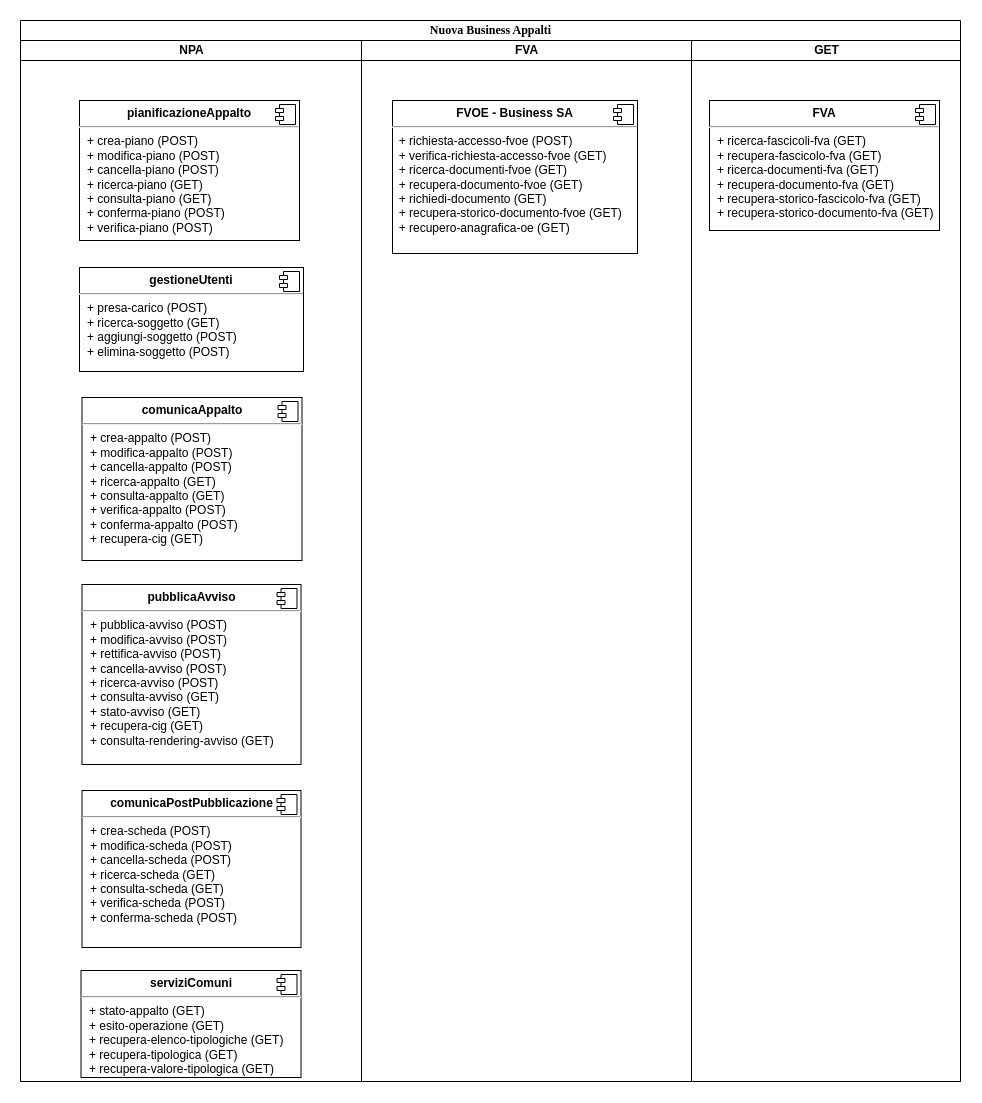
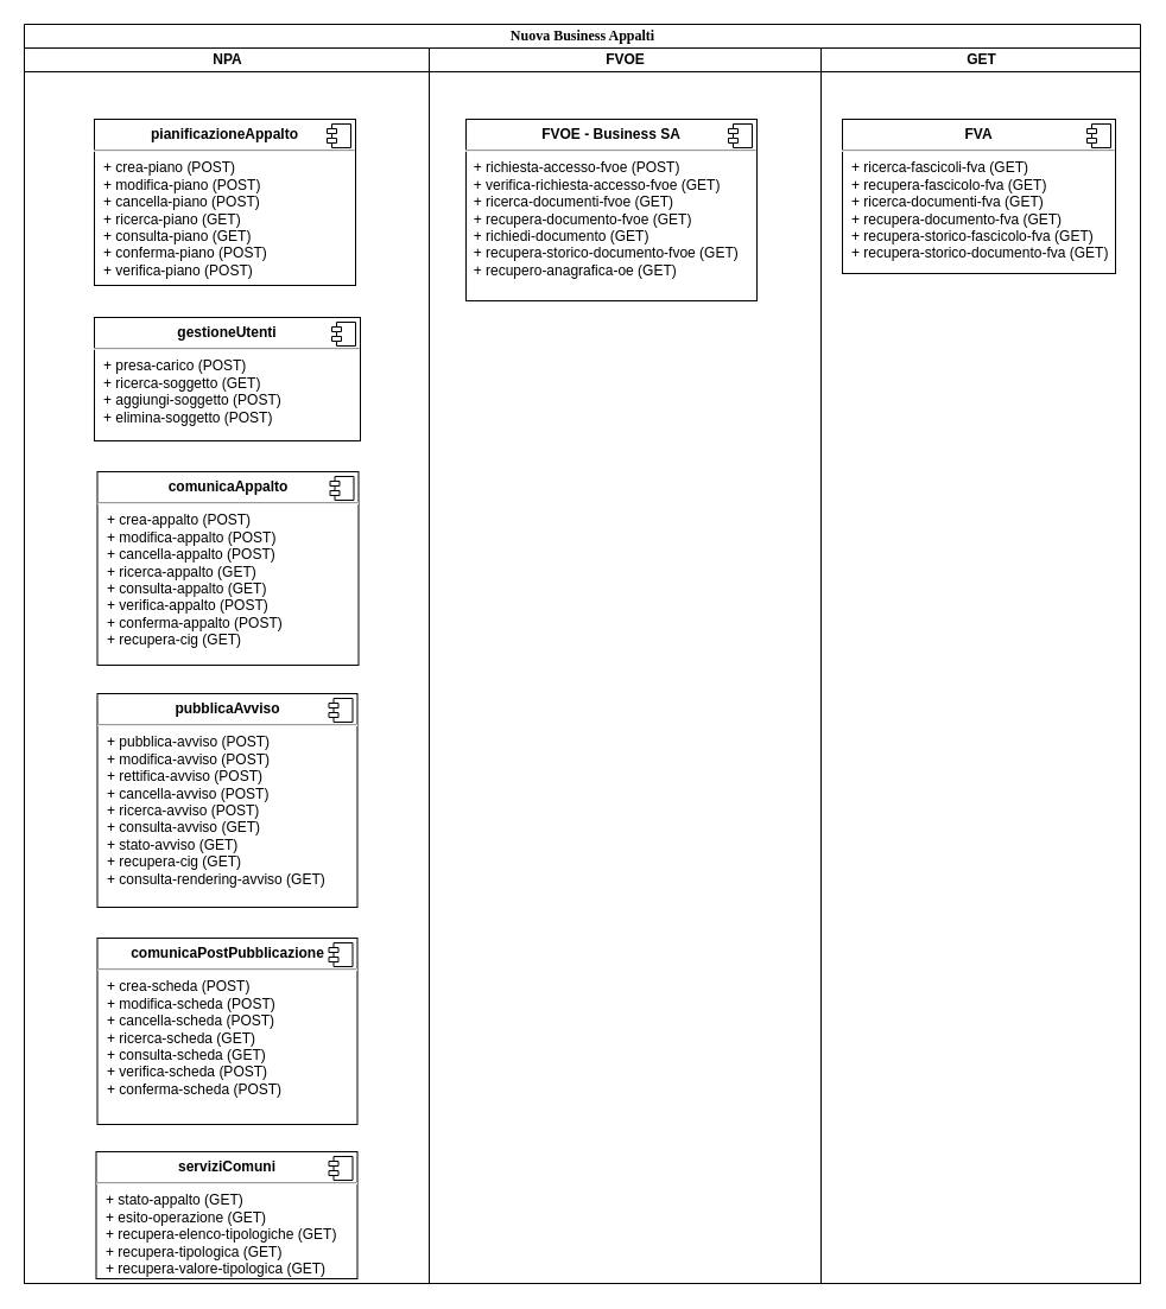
- <mxCell id="16" value="FVA" style="swimlane;html=1;startSize=20;" parent="2" vertex="1"><mxGeometry x="341" y="20" width="330" height="1041" as="geometry"><mxRectangle x="341" y="20" width="40" height="1114" as="alternateBounds" /></mxGeometry></mxCell>
+ <mxCell id="16" value="FVOE" style="swimlane;html=1;startSize=20;" parent="2" vertex="1"><mxGeometry x="341" y="20" width="330" height="1041" as="geometry"><mxRectangle x="341" y="20" width="40" height="1114" as="alternateBounds" /></mxGeometry></mxCell>
